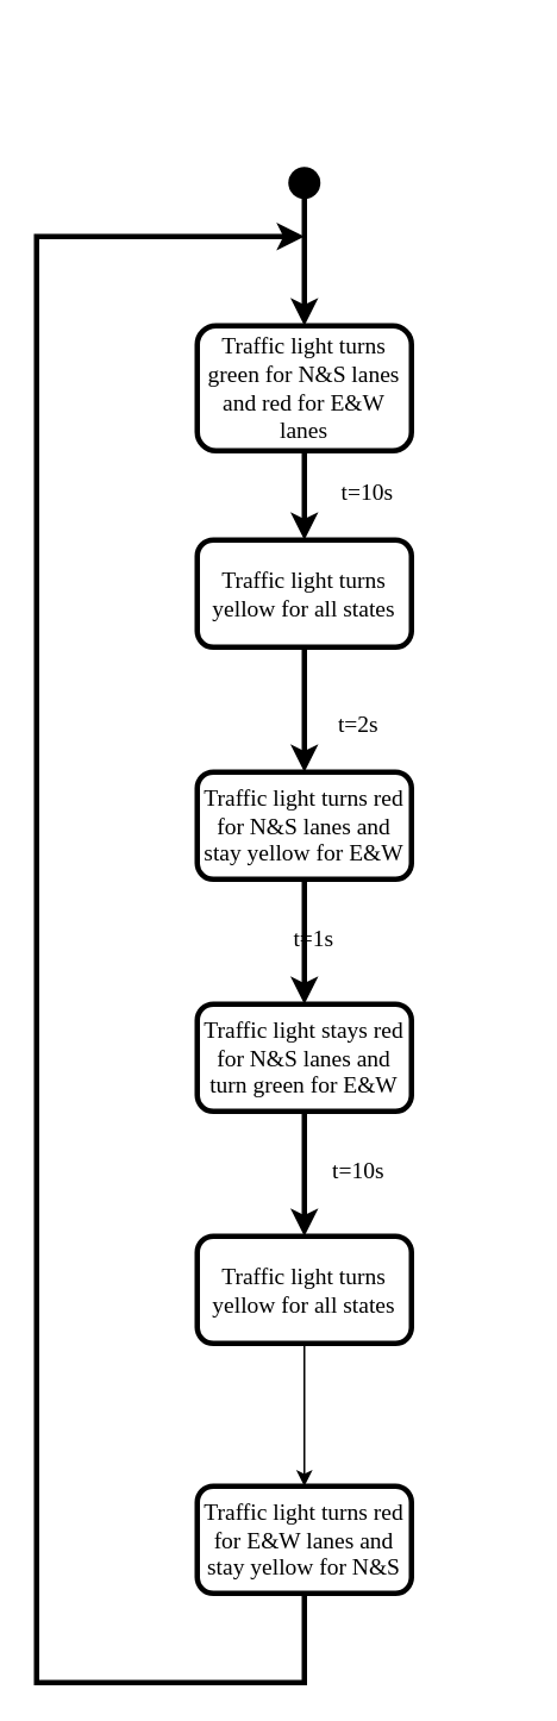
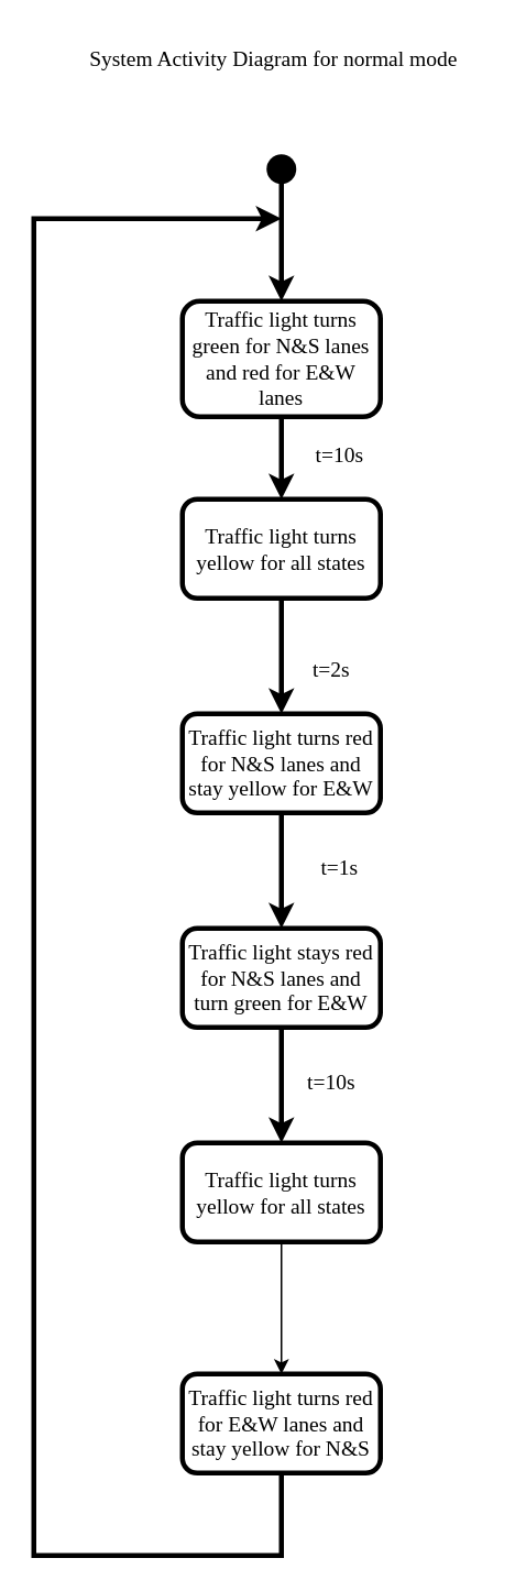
+ <mxCell id="15" value="System Activity Diagram for normal mode" style="text;html=1;align=center;verticalAlign=middle;resizable=0;points=[];autosize=1;strokeColor=none;fillColor=none;strokeWidth=3;fontSize=13;fontFamily=Times New Roman;" vertex="1" parent="1"><mxGeometry x="40" y="20" width="250" height="30" as="geometry" /></mxCell>
- <mxCell id="18" value="t=1s" style="text;html=1;align=center;verticalAlign=middle;resizable=0;points=[];autosize=1;strokeColor=none;fillColor=none;strokeWidth=3;fontFamily=Times New Roman;fontSize=13;" vertex="1" parent="1"><mxGeometry x="150" y="510" width="50" height="30" as="geometry" /></mxCell>
+ <mxCell id="18" value="t=1s" style="text;html=1;align=center;verticalAlign=middle;resizable=0;points=[];autosize=1;strokeColor=none;fillColor=none;strokeWidth=3;fontFamily=Times New Roman;fontSize=13;" vertex="1" parent="1"><mxGeometry x="180" y="510" width="50" height="30" as="geometry" /></mxCell>
